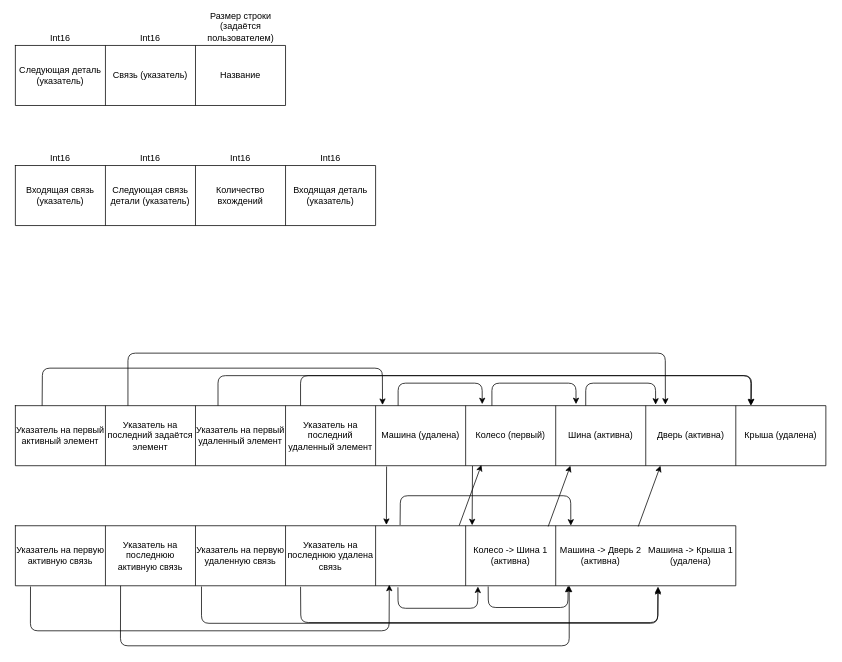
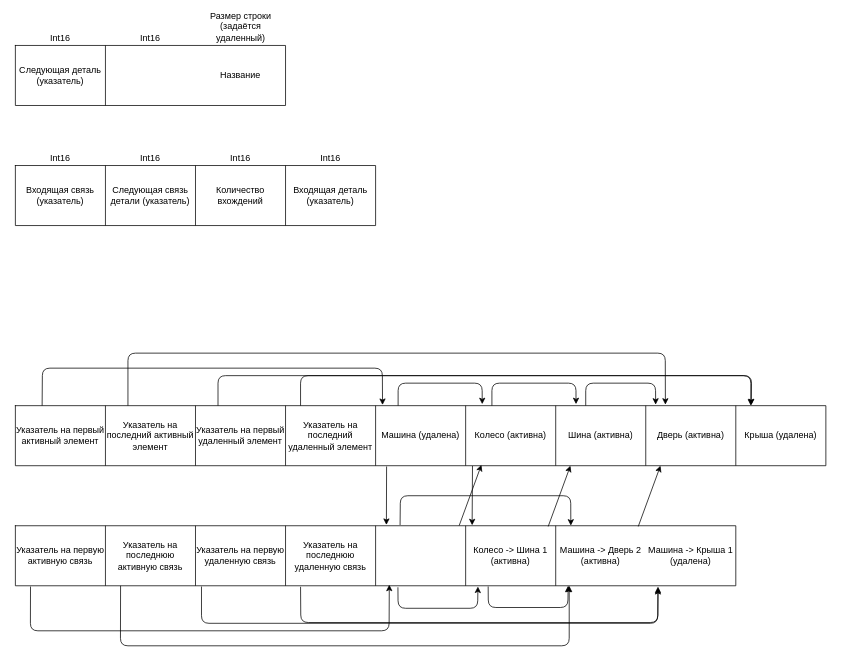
- <mxCell id="19" value="Размер строки (задаётся пользователем)" style="text;html=1;strokeColor=none;fillColor=none;align=center;verticalAlign=middle;whiteSpace=wrap;rounded=0;" vertex="1" parent="1"><mxGeometry x="267.5" y="20" width="105" height="30" as="geometry" /></mxCell>
+ <mxCell id="19" value="Размер строки (задаётся удаленный)" style="text;html=1;strokeColor=none;fillColor=none;align=center;verticalAlign=middle;whiteSpace=wrap;rounded=0;" vertex="1" parent="1"><mxGeometry x="267.5" y="20" width="105" height="30" as="geometry" /></mxCell>
- <mxCell id="5" value="Связь (указатель)" style="shape=partialRectangle;html=1;whiteSpace=wrap;connectable=0;overflow=hidden;fillColor=none;top=0;left=0;bottom=0;right=0;" vertex="1" parent="3"><mxGeometry x="120" width="120" height="80" as="geometry" /></mxCell>
- <mxCell id="23" value="&lt;span&gt;Указатель на последний задаётся элемент&lt;/span&gt;" style="shape=partialRectangle;html=1;whiteSpace=wrap;connectable=0;overflow=hidden;fillColor=none;top=0;left=0;bottom=0;right=0;" vertex="1" parent="21"><mxGeometry x="120" width="120" height="80" as="geometry" /></mxCell>
+ <mxCell id="23" value="&lt;span&gt;Указатель на последний активный элемент&lt;/span&gt;" style="shape=partialRectangle;html=1;whiteSpace=wrap;connectable=0;overflow=hidden;fillColor=none;top=0;left=0;bottom=0;right=0;" vertex="1" parent="21"><mxGeometry x="120" width="120" height="80" as="geometry" /></mxCell>
- <mxCell id="27" value="Колесо (первый)" style="shape=partialRectangle;html=1;whiteSpace=wrap;connectable=0;overflow=hidden;fillColor=none;top=0;left=0;bottom=0;right=0;" vertex="1" parent="21"><mxGeometry x="600" width="120" height="80" as="geometry" /></mxCell>
+ <mxCell id="27" value="Колесо (активна)" style="shape=partialRectangle;html=1;whiteSpace=wrap;connectable=0;overflow=hidden;fillColor=none;top=0;left=0;bottom=0;right=0;" vertex="1" parent="21"><mxGeometry x="600" width="120" height="80" as="geometry" /></mxCell>
- <mxCell id="37" value="&lt;span&gt;Указатель на последнюю удалена связь&lt;/span&gt;" style="shape=partialRectangle;html=1;whiteSpace=wrap;connectable=0;overflow=hidden;fillColor=none;top=0;left=0;bottom=0;right=0;" vertex="1" parent="33"><mxGeometry x="360" width="120" height="80" as="geometry" /></mxCell>
+ <mxCell id="37" value="&lt;span&gt;Указатель на последнюю удаленную связь&lt;/span&gt;" style="shape=partialRectangle;html=1;whiteSpace=wrap;connectable=0;overflow=hidden;fillColor=none;top=0;left=0;bottom=0;right=0;" vertex="1" parent="33"><mxGeometry x="360" width="120" height="80" as="geometry" /></mxCell>
